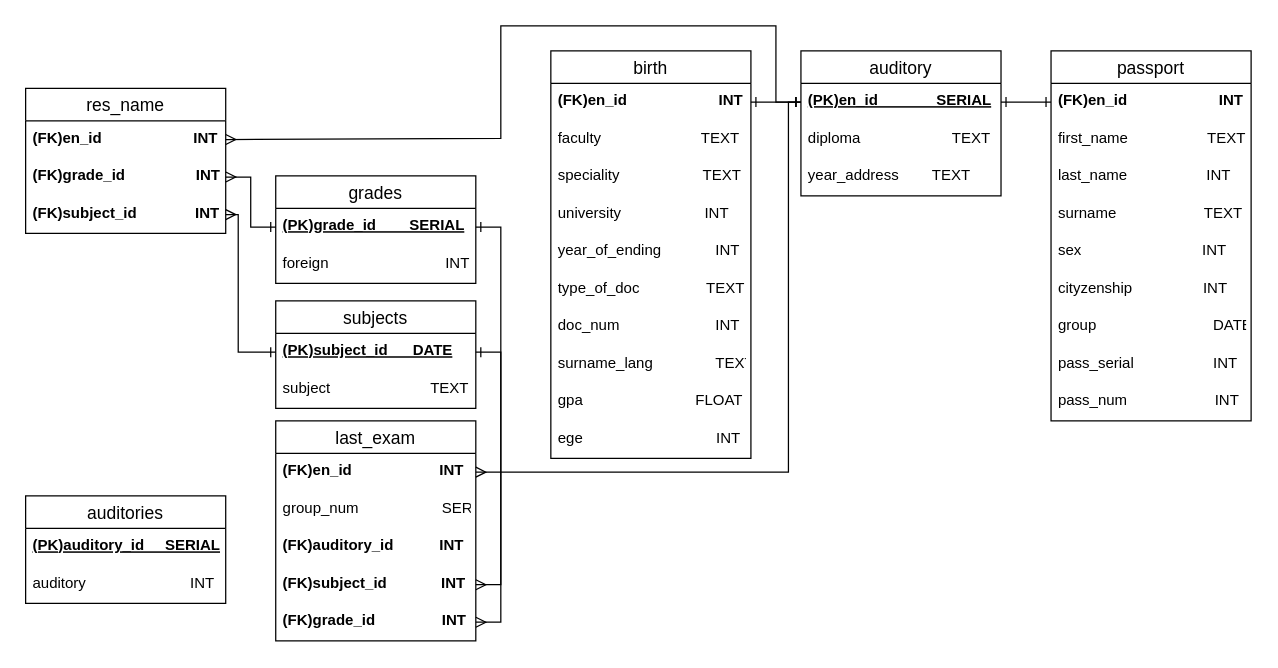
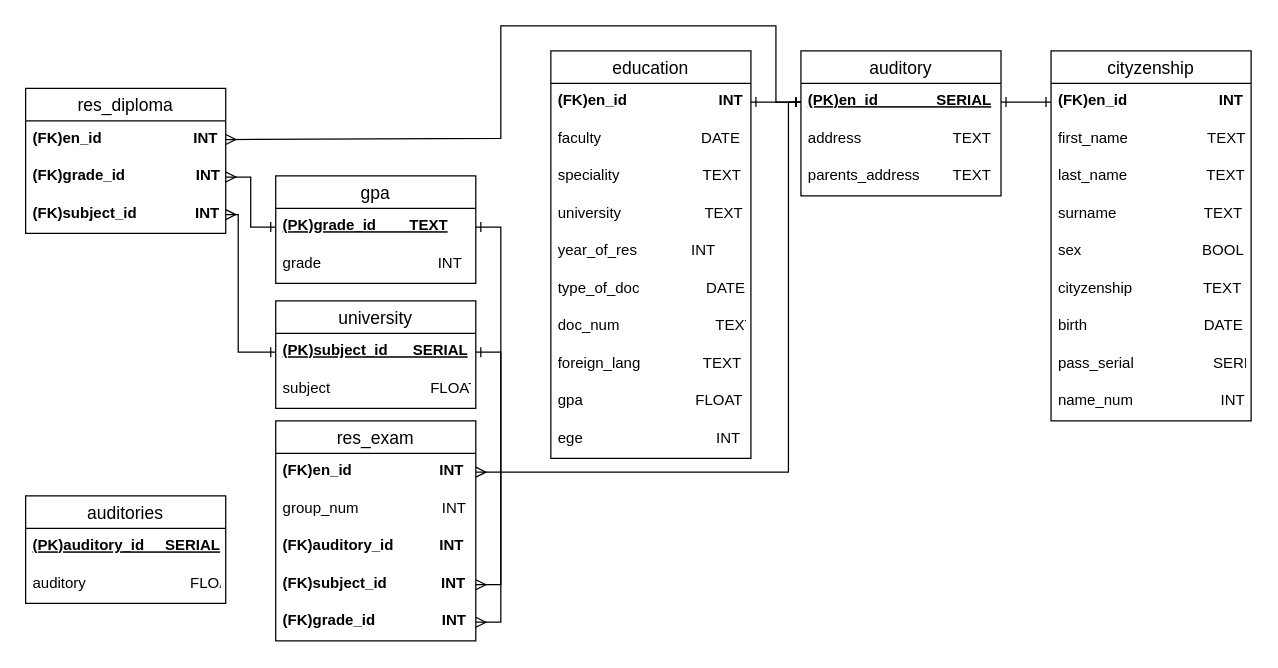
- <mxCell id="17" value="birth" style="swimlane;fontStyle=0;childLayout=stackLayout;horizontal=1;startSize=26;horizontalStack=0;resizeParent=1;resizeParentMax=0;resizeLast=0;collapsible=1;marginBottom=0;align=center;fontSize=14;" parent="1" vertex="1"><mxGeometry x="440" y="40" width="160" height="326" as="geometry" /></mxCell>
+ <mxCell id="17" value="education" style="swimlane;fontStyle=0;childLayout=stackLayout;horizontal=1;startSize=26;horizontalStack=0;resizeParent=1;resizeParentMax=0;resizeLast=0;collapsible=1;marginBottom=0;align=center;fontSize=14;" parent="1" vertex="1"><mxGeometry x="440" y="40" width="160" height="326" as="geometry" /></mxCell>
- <mxCell id="6" value="passport" style="swimlane;fontStyle=0;childLayout=stackLayout;horizontal=1;startSize=26;horizontalStack=0;resizeParent=1;resizeParentMax=0;resizeLast=0;collapsible=1;marginBottom=0;align=center;fontSize=14;" parent="1" vertex="1"><mxGeometry x="840" y="40" width="160" height="296" as="geometry" /></mxCell>
+ <mxCell id="6" value="cityzenship" style="swimlane;fontStyle=0;childLayout=stackLayout;horizontal=1;startSize=26;horizontalStack=0;resizeParent=1;resizeParentMax=0;resizeLast=0;collapsible=1;marginBottom=0;align=center;fontSize=14;" parent="1" vertex="1"><mxGeometry x="840" y="40" width="160" height="296" as="geometry" /></mxCell>
- <mxCell id="29" value="res_name" style="swimlane;fontStyle=0;childLayout=stackLayout;horizontal=1;startSize=26;horizontalStack=0;resizeParent=1;resizeParentMax=0;resizeLast=0;collapsible=1;marginBottom=0;align=center;fontSize=14;" parent="1" vertex="1"><mxGeometry x="20" y="70" width="160" height="116" as="geometry"><mxRectangle x="350" y="550" width="80" height="30" as="alternateBounds" /></mxGeometry></mxCell>
+ <mxCell id="29" value="res_diploma" style="swimlane;fontStyle=0;childLayout=stackLayout;horizontal=1;startSize=26;horizontalStack=0;resizeParent=1;resizeParentMax=0;resizeLast=0;collapsible=1;marginBottom=0;align=center;fontSize=14;" parent="1" vertex="1"><mxGeometry x="20" y="70" width="160" height="116" as="geometry"><mxRectangle x="350" y="550" width="80" height="30" as="alternateBounds" /></mxGeometry></mxCell>
- <mxCell id="19" value="faculty                        TEXT" style="text;strokeColor=none;fillColor=none;spacingLeft=4;spacingRight=4;overflow=hidden;rotatable=0;points=[[0,0.5],[1,0.5]];portConstraint=eastwest;fontSize=12;fontStyle=0" parent="17" vertex="1"><mxGeometry y="56" width="160" height="30" as="geometry" /></mxCell>
+ <mxCell id="19" value="faculty                        DATE" style="text;strokeColor=none;fillColor=none;spacingLeft=4;spacingRight=4;overflow=hidden;rotatable=0;points=[[0,0.5],[1,0.5]];portConstraint=eastwest;fontSize=12;fontStyle=0" parent="17" vertex="1"><mxGeometry y="56" width="160" height="30" as="geometry" /></mxCell>
- <mxCell id="4" value="diploma                      TEXT" style="text;strokeColor=none;fillColor=none;spacingLeft=4;spacingRight=4;overflow=hidden;rotatable=0;points=[[0,0.5],[1,0.5]];portConstraint=eastwest;fontSize=12;fontStyle=0" parent="2" vertex="1"><mxGeometry y="56" width="160" height="30" as="geometry" /></mxCell>
+ <mxCell id="4" value="address                      TEXT" style="text;strokeColor=none;fillColor=none;spacingLeft=4;spacingRight=4;overflow=hidden;rotatable=0;points=[[0,0.5],[1,0.5]];portConstraint=eastwest;fontSize=12;fontStyle=0" parent="2" vertex="1"><mxGeometry y="56" width="160" height="30" as="geometry" /></mxCell>
- <mxCell id="5" value="year_address        TEXT" style="text;strokeColor=none;fillColor=none;spacingLeft=4;spacingRight=4;overflow=hidden;rotatable=0;points=[[0,0.5],[1,0.5]];portConstraint=eastwest;fontSize=12;fontStyle=0" parent="2" vertex="1"><mxGeometry y="86" width="160" height="30" as="geometry" /></mxCell>
+ <mxCell id="5" value="parents_address        TEXT" style="text;strokeColor=none;fillColor=none;spacingLeft=4;spacingRight=4;overflow=hidden;rotatable=0;points=[[0,0.5],[1,0.5]];portConstraint=eastwest;fontSize=12;fontStyle=0" parent="2" vertex="1"><mxGeometry y="86" width="160" height="30" as="geometry" /></mxCell>
- <mxCell id="9" value="last_name                   INT" style="text;strokeColor=none;fillColor=none;spacingLeft=4;spacingRight=4;overflow=hidden;rotatable=0;points=[[0,0.5],[1,0.5]];portConstraint=eastwest;fontSize=12;fontStyle=0" parent="6" vertex="1"><mxGeometry y="86" width="160" height="30" as="geometry" /></mxCell>
+ <mxCell id="9" value="last_name                   TEXT" style="text;strokeColor=none;fillColor=none;spacingLeft=4;spacingRight=4;overflow=hidden;rotatable=0;points=[[0,0.5],[1,0.5]];portConstraint=eastwest;fontSize=12;fontStyle=0" parent="6" vertex="1"><mxGeometry y="86" width="160" height="30" as="geometry" /></mxCell>
- <mxCell id="34" value="grades" style="swimlane;fontStyle=0;childLayout=stackLayout;horizontal=1;startSize=26;horizontalStack=0;resizeParent=1;resizeParentMax=0;resizeLast=0;collapsible=1;marginBottom=0;align=center;fontSize=14;" parent="1" vertex="1"><mxGeometry x="220" y="140" width="160" height="86" as="geometry"><mxRectangle x="350" y="550" width="80" height="30" as="alternateBounds" /></mxGeometry></mxCell>
+ <mxCell id="34" value="gpa" style="swimlane;fontStyle=0;childLayout=stackLayout;horizontal=1;startSize=26;horizontalStack=0;resizeParent=1;resizeParentMax=0;resizeLast=0;collapsible=1;marginBottom=0;align=center;fontSize=14;" parent="1" vertex="1"><mxGeometry x="220" y="140" width="160" height="86" as="geometry"><mxRectangle x="350" y="550" width="80" height="30" as="alternateBounds" /></mxGeometry></mxCell>
- <mxCell id="21" value="university                    INT" style="text;strokeColor=none;fillColor=none;spacingLeft=4;spacingRight=4;overflow=hidden;rotatable=0;points=[[0,0.5],[1,0.5]];portConstraint=eastwest;fontSize=12;fontStyle=0" parent="17" vertex="1"><mxGeometry y="116" width="160" height="30" as="geometry" /></mxCell>
+ <mxCell id="21" value="university                    TEXT" style="text;strokeColor=none;fillColor=none;spacingLeft=4;spacingRight=4;overflow=hidden;rotatable=0;points=[[0,0.5],[1,0.5]];portConstraint=eastwest;fontSize=12;fontStyle=0" parent="17" vertex="1"><mxGeometry y="116" width="160" height="30" as="geometry" /></mxCell>
- <mxCell id="35" value="(PK)grade_id        SERIAL" style="text;strokeColor=none;fillColor=none;spacingLeft=4;spacingRight=4;overflow=hidden;rotatable=0;points=[[0,0.5],[1,0.5]];portConstraint=eastwest;fontSize=12;fontStyle=5" parent="34" vertex="1"><mxGeometry y="26" width="160" height="30" as="geometry" /></mxCell>
+ <mxCell id="35" value="(PK)grade_id        TEXT" style="text;strokeColor=none;fillColor=none;spacingLeft=4;spacingRight=4;overflow=hidden;rotatable=0;points=[[0,0.5],[1,0.5]];portConstraint=eastwest;fontSize=12;fontStyle=5" parent="34" vertex="1"><mxGeometry y="26" width="160" height="30" as="geometry" /></mxCell>
- <mxCell id="22" value="year_of_ending             INT" style="text;strokeColor=none;fillColor=none;spacingLeft=4;spacingRight=4;overflow=hidden;rotatable=0;points=[[0,0.5],[1,0.5]];portConstraint=eastwest;fontSize=12;fontStyle=0" parent="17" vertex="1"><mxGeometry y="146" width="160" height="30" as="geometry" /></mxCell>
+ <mxCell id="22" value="year_of_res             INT" style="text;strokeColor=none;fillColor=none;spacingLeft=4;spacingRight=4;overflow=hidden;rotatable=0;points=[[0,0.5],[1,0.5]];portConstraint=eastwest;fontSize=12;fontStyle=0" parent="17" vertex="1"><mxGeometry y="146" width="160" height="30" as="geometry" /></mxCell>
- <mxCell id="11" value="sex                             INT" style="text;strokeColor=none;fillColor=none;spacingLeft=4;spacingRight=4;overflow=hidden;rotatable=0;points=[[0,0.5],[1,0.5]];portConstraint=eastwest;fontSize=12;fontStyle=0" parent="6" vertex="1"><mxGeometry y="146" width="160" height="30" as="geometry" /></mxCell>
+ <mxCell id="11" value="sex                             BOOL" style="text;strokeColor=none;fillColor=none;spacingLeft=4;spacingRight=4;overflow=hidden;rotatable=0;points=[[0,0.5],[1,0.5]];portConstraint=eastwest;fontSize=12;fontStyle=0" parent="6" vertex="1"><mxGeometry y="146" width="160" height="30" as="geometry" /></mxCell>
- <mxCell id="36" value="foreign                            INT" style="text;strokeColor=none;fillColor=none;spacingLeft=4;spacingRight=4;overflow=hidden;rotatable=0;points=[[0,0.5],[1,0.5]];portConstraint=eastwest;fontSize=12;fontStyle=0" parent="34" vertex="1"><mxGeometry y="56" width="160" height="30" as="geometry" /></mxCell>
+ <mxCell id="36" value="grade                            INT" style="text;strokeColor=none;fillColor=none;spacingLeft=4;spacingRight=4;overflow=hidden;rotatable=0;points=[[0,0.5],[1,0.5]];portConstraint=eastwest;fontSize=12;fontStyle=0" parent="34" vertex="1"><mxGeometry y="56" width="160" height="30" as="geometry" /></mxCell>
- <mxCell id="23" value="type_of_doc                TEXT" style="text;strokeColor=none;fillColor=none;spacingLeft=4;spacingRight=4;overflow=hidden;rotatable=0;points=[[0,0.5],[1,0.5]];portConstraint=eastwest;fontSize=12;fontStyle=0" parent="17" vertex="1"><mxGeometry y="176" width="160" height="30" as="geometry" /></mxCell>
+ <mxCell id="23" value="type_of_doc                DATE" style="text;strokeColor=none;fillColor=none;spacingLeft=4;spacingRight=4;overflow=hidden;rotatable=0;points=[[0,0.5],[1,0.5]];portConstraint=eastwest;fontSize=12;fontStyle=0" parent="17" vertex="1"><mxGeometry y="176" width="160" height="30" as="geometry" /></mxCell>
- <mxCell id="12" value="cityzenship                 INT" style="text;strokeColor=none;fillColor=none;spacingLeft=4;spacingRight=4;overflow=hidden;rotatable=0;points=[[0,0.5],[1,0.5]];portConstraint=eastwest;fontSize=12;fontStyle=0" parent="6" vertex="1"><mxGeometry y="176" width="160" height="30" as="geometry" /></mxCell>
+ <mxCell id="12" value="cityzenship                 TEXT" style="text;strokeColor=none;fillColor=none;spacingLeft=4;spacingRight=4;overflow=hidden;rotatable=0;points=[[0,0.5],[1,0.5]];portConstraint=eastwest;fontSize=12;fontStyle=0" parent="6" vertex="1"><mxGeometry y="176" width="160" height="30" as="geometry" /></mxCell>
- <mxCell id="37" value="subjects" style="swimlane;fontStyle=0;childLayout=stackLayout;horizontal=1;startSize=26;horizontalStack=0;resizeParent=1;resizeParentMax=0;resizeLast=0;collapsible=1;marginBottom=0;align=center;fontSize=14;" parent="1" vertex="1"><mxGeometry x="220" y="240" width="160" height="86" as="geometry"><mxRectangle x="350" y="550" width="80" height="30" as="alternateBounds" /></mxGeometry></mxCell>
+ <mxCell id="37" value="university" style="swimlane;fontStyle=0;childLayout=stackLayout;horizontal=1;startSize=26;horizontalStack=0;resizeParent=1;resizeParentMax=0;resizeLast=0;collapsible=1;marginBottom=0;align=center;fontSize=14;" parent="1" vertex="1"><mxGeometry x="220" y="240" width="160" height="86" as="geometry"><mxRectangle x="350" y="550" width="80" height="30" as="alternateBounds" /></mxGeometry></mxCell>
- <mxCell id="24" value="doc_num                       INT" style="text;strokeColor=none;fillColor=none;spacingLeft=4;spacingRight=4;overflow=hidden;rotatable=0;points=[[0,0.5],[1,0.5]];portConstraint=eastwest;fontSize=12;fontStyle=0" parent="17" vertex="1"><mxGeometry y="206" width="160" height="30" as="geometry" /></mxCell>
+ <mxCell id="24" value="doc_num                       TEXT" style="text;strokeColor=none;fillColor=none;spacingLeft=4;spacingRight=4;overflow=hidden;rotatable=0;points=[[0,0.5],[1,0.5]];portConstraint=eastwest;fontSize=12;fontStyle=0" parent="17" vertex="1"><mxGeometry y="206" width="160" height="30" as="geometry" /></mxCell>
- <mxCell id="13" value="group                            DATE" style="text;strokeColor=none;fillColor=none;spacingLeft=4;spacingRight=4;overflow=hidden;rotatable=0;points=[[0,0.5],[1,0.5]];portConstraint=eastwest;fontSize=12;fontStyle=0" parent="6" vertex="1"><mxGeometry y="206" width="160" height="30" as="geometry" /></mxCell>
+ <mxCell id="13" value="birth                            DATE" style="text;strokeColor=none;fillColor=none;spacingLeft=4;spacingRight=4;overflow=hidden;rotatable=0;points=[[0,0.5],[1,0.5]];portConstraint=eastwest;fontSize=12;fontStyle=0" parent="6" vertex="1"><mxGeometry y="206" width="160" height="30" as="geometry" /></mxCell>
- <mxCell id="38" value="(PK)subject_id      DATE" style="text;strokeColor=none;fillColor=none;spacingLeft=4;spacingRight=4;overflow=hidden;rotatable=0;points=[[0,0.5],[1,0.5]];portConstraint=eastwest;fontSize=12;fontStyle=5" parent="37" vertex="1"><mxGeometry y="26" width="160" height="30" as="geometry" /></mxCell>
+ <mxCell id="38" value="(PK)subject_id      SERIAL" style="text;strokeColor=none;fillColor=none;spacingLeft=4;spacingRight=4;overflow=hidden;rotatable=0;points=[[0,0.5],[1,0.5]];portConstraint=eastwest;fontSize=12;fontStyle=5" parent="37" vertex="1"><mxGeometry y="26" width="160" height="30" as="geometry" /></mxCell>
- <mxCell id="25" value="surname_lang               TEXT" style="text;strokeColor=none;fillColor=none;spacingLeft=4;spacingRight=4;overflow=hidden;rotatable=0;points=[[0,0.5],[1,0.5]];portConstraint=eastwest;fontSize=12;fontStyle=0" parent="17" vertex="1"><mxGeometry y="236" width="160" height="30" as="geometry" /></mxCell>
+ <mxCell id="25" value="foreign_lang               TEXT" style="text;strokeColor=none;fillColor=none;spacingLeft=4;spacingRight=4;overflow=hidden;rotatable=0;points=[[0,0.5],[1,0.5]];portConstraint=eastwest;fontSize=12;fontStyle=0" parent="17" vertex="1"><mxGeometry y="236" width="160" height="30" as="geometry" /></mxCell>
- <mxCell id="14" value="pass_serial                   INT" style="text;strokeColor=none;fillColor=none;spacingLeft=4;spacingRight=4;overflow=hidden;rotatable=0;points=[[0,0.5],[1,0.5]];portConstraint=eastwest;fontSize=12;fontStyle=0" parent="6" vertex="1"><mxGeometry y="236" width="160" height="30" as="geometry" /></mxCell>
+ <mxCell id="14" value="pass_serial                   SERIAL" style="text;strokeColor=none;fillColor=none;spacingLeft=4;spacingRight=4;overflow=hidden;rotatable=0;points=[[0,0.5],[1,0.5]];portConstraint=eastwest;fontSize=12;fontStyle=0" parent="6" vertex="1"><mxGeometry y="236" width="160" height="30" as="geometry" /></mxCell>
- <mxCell id="39" value="subject                        TEXT" style="text;strokeColor=none;fillColor=none;spacingLeft=4;spacingRight=4;overflow=hidden;rotatable=0;points=[[0,0.5],[1,0.5]];portConstraint=eastwest;fontSize=12;fontStyle=0" parent="37" vertex="1"><mxGeometry y="56" width="160" height="30" as="geometry" /></mxCell>
+ <mxCell id="39" value="subject                        FLOAT" style="text;strokeColor=none;fillColor=none;spacingLeft=4;spacingRight=4;overflow=hidden;rotatable=0;points=[[0,0.5],[1,0.5]];portConstraint=eastwest;fontSize=12;fontStyle=0" parent="37" vertex="1"><mxGeometry y="56" width="160" height="30" as="geometry" /></mxCell>
- <mxCell id="15" value="pass_num                     INT" style="text;strokeColor=none;fillColor=none;spacingLeft=4;spacingRight=4;overflow=hidden;rotatable=0;points=[[0,0.5],[1,0.5]];portConstraint=eastwest;fontSize=12;fontStyle=0" parent="6" vertex="1"><mxGeometry y="266" width="160" height="30" as="geometry" /></mxCell>
+ <mxCell id="15" value="name_num                     INT" style="text;strokeColor=none;fillColor=none;spacingLeft=4;spacingRight=4;overflow=hidden;rotatable=0;points=[[0,0.5],[1,0.5]];portConstraint=eastwest;fontSize=12;fontStyle=0" parent="6" vertex="1"><mxGeometry y="266" width="160" height="30" as="geometry" /></mxCell>
- <mxCell id="42" value="last_exam" style="swimlane;fontStyle=0;childLayout=stackLayout;horizontal=1;startSize=26;horizontalStack=0;resizeParent=1;resizeParentMax=0;resizeLast=0;collapsible=1;marginBottom=0;align=center;fontSize=14;" parent="1" vertex="1"><mxGeometry x="220" y="336" width="160" height="176" as="geometry"><mxRectangle x="350" y="550" width="80" height="30" as="alternateBounds" /></mxGeometry></mxCell>
+ <mxCell id="42" value="res_exam" style="swimlane;fontStyle=0;childLayout=stackLayout;horizontal=1;startSize=26;horizontalStack=0;resizeParent=1;resizeParentMax=0;resizeLast=0;collapsible=1;marginBottom=0;align=center;fontSize=14;" parent="1" vertex="1"><mxGeometry x="220" y="336" width="160" height="176" as="geometry"><mxRectangle x="350" y="550" width="80" height="30" as="alternateBounds" /></mxGeometry></mxCell>
- <mxCell id="44" value="group_num                    SERIAL" style="text;strokeColor=none;fillColor=none;spacingLeft=4;spacingRight=4;overflow=hidden;rotatable=0;points=[[0,0.5],[1,0.5]];portConstraint=eastwest;fontSize=12;fontStyle=0" parent="42" vertex="1"><mxGeometry y="56" width="160" height="30" as="geometry" /></mxCell>
+ <mxCell id="44" value="group_num                    INT" style="text;strokeColor=none;fillColor=none;spacingLeft=4;spacingRight=4;overflow=hidden;rotatable=0;points=[[0,0.5],[1,0.5]];portConstraint=eastwest;fontSize=12;fontStyle=0" parent="42" vertex="1"><mxGeometry y="56" width="160" height="30" as="geometry" /></mxCell>
- <mxCell id="50" value="auditory                         INT" style="text;strokeColor=none;fillColor=none;spacingLeft=4;spacingRight=4;overflow=hidden;rotatable=0;points=[[0,0.5],[1,0.5]];portConstraint=eastwest;fontSize=12;fontStyle=0" parent="48" vertex="1"><mxGeometry y="56" width="160" height="30" as="geometry" /></mxCell>
+ <mxCell id="50" value="auditory                         FLOAT" style="text;strokeColor=none;fillColor=none;spacingLeft=4;spacingRight=4;overflow=hidden;rotatable=0;points=[[0,0.5],[1,0.5]];portConstraint=eastwest;fontSize=12;fontStyle=0" parent="48" vertex="1"><mxGeometry y="56" width="160" height="30" as="geometry" /></mxCell>
